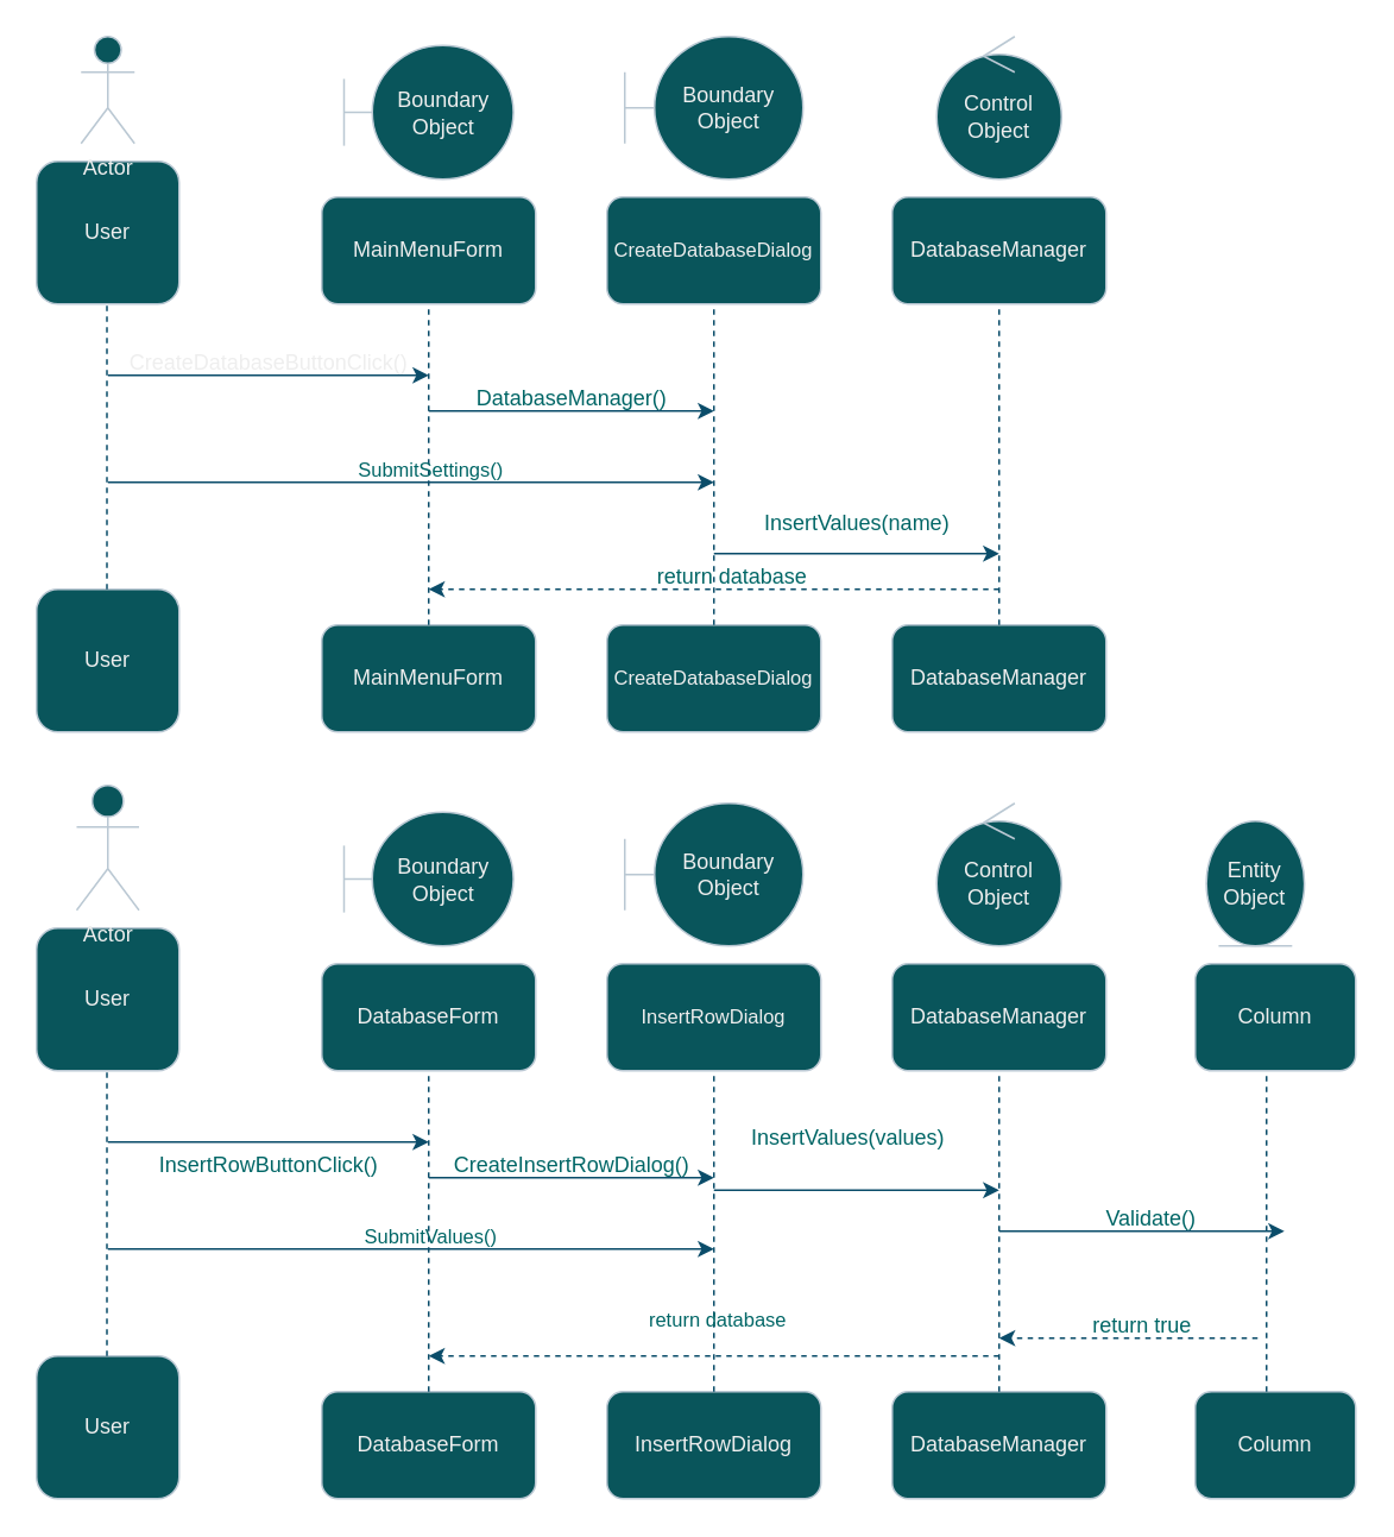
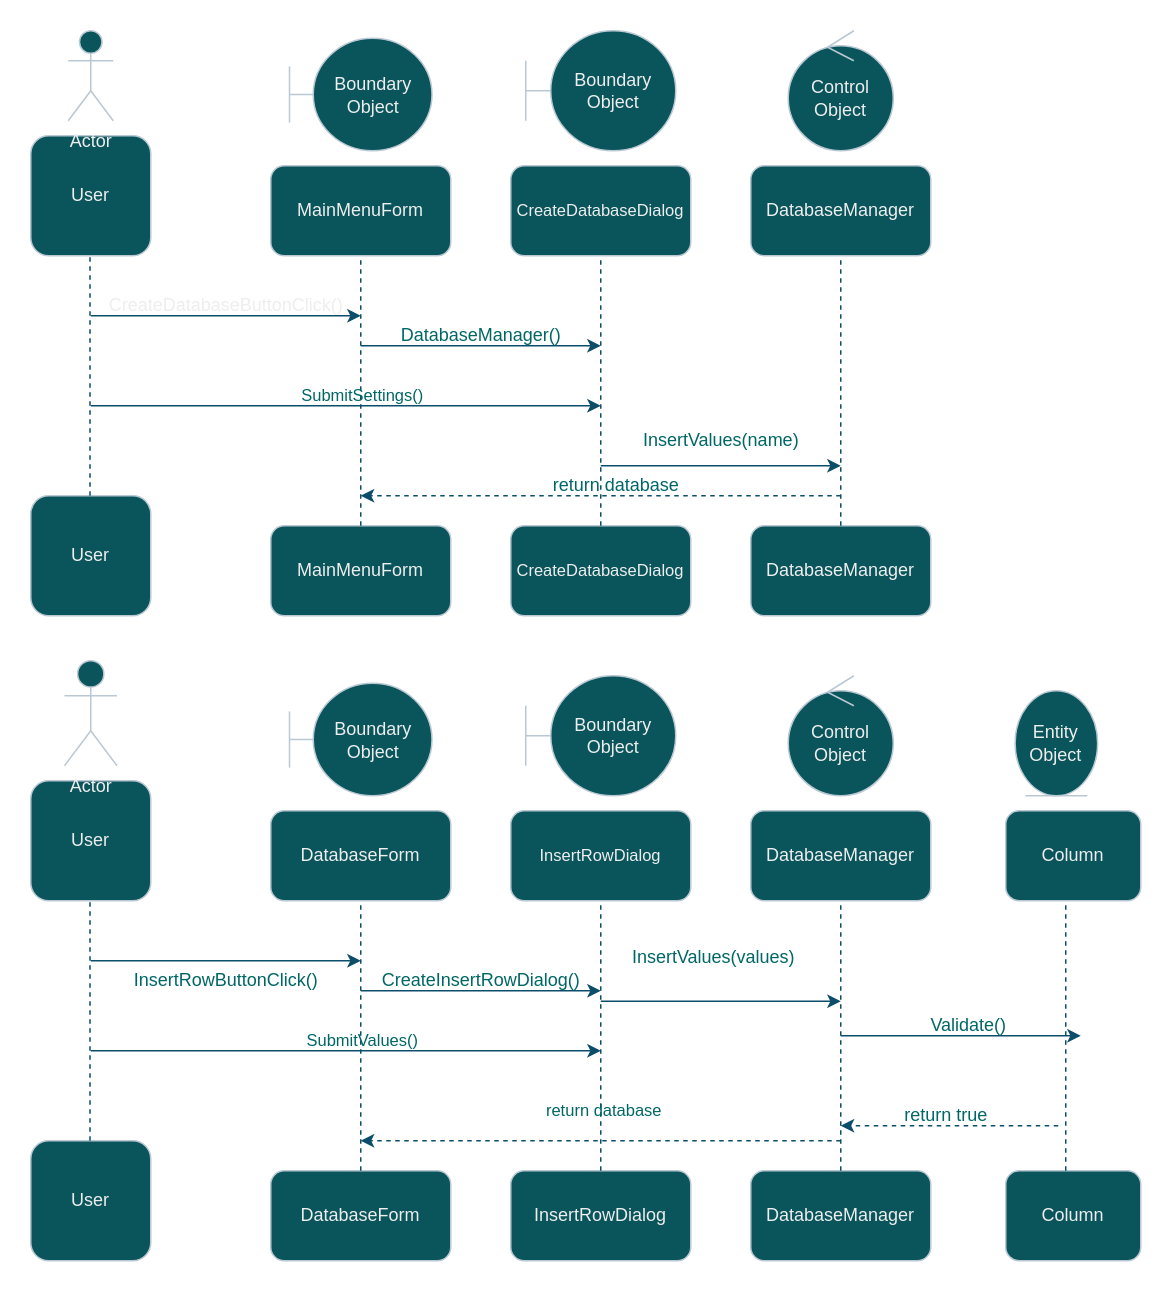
- <mxCell id="61" value="&lt;font color=&quot;#006666&quot;&gt;return true&lt;/font&gt;" style="text;html=1;align=center;verticalAlign=middle;resizable=0;points=[];autosize=1;strokeColor=none;fillColor=none;labelBackgroundColor=none;fontColor=#EEEEEE;" parent="1" vertex="1"><mxGeometry x="600" y="728" width="80" height="30" as="geometry" /></mxCell>
+ <mxCell id="61" value="&lt;font color=&quot;#006666&quot;&gt;return true&lt;/font&gt;" style="text;html=1;align=center;verticalAlign=middle;resizable=0;points=[];autosize=1;strokeColor=none;fillColor=none;labelBackgroundColor=none;fontColor=#EEEEEE;" parent="1" vertex="1"><mxGeometry x="590" y="728" width="80" height="30" as="geometry" /></mxCell>
